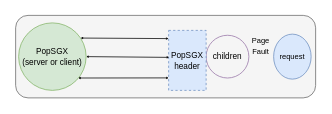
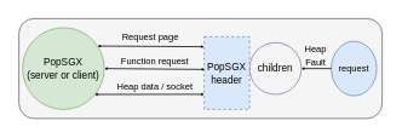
+ <mxCell id="8" value="&lt;font style=&quot;font-size: 10px&quot;&gt;Request page&lt;br&gt;&lt;/font&gt;" style="text;html=1;strokeColor=none;fillColor=none;align=center;verticalAlign=middle;whiteSpace=wrap;rounded=0;" vertex="1" parent="1"><mxGeometry x="125" y="30" width="80" height="20" as="geometry" /></mxCell>
- <mxCell id="7" value="&lt;font style=&quot;font-size: 10px&quot;&gt;Page Fault&lt;br&gt;&lt;/font&gt;" style="text;html=1;strokeColor=none;fillColor=none;align=center;verticalAlign=middle;whiteSpace=wrap;rounded=0;" vertex="1" parent="1"><mxGeometry x="327" y="50" width="40" height="20" as="geometry" /></mxCell>
+ <mxCell id="7" value="&lt;font style=&quot;font-size: 10px&quot;&gt;Heap Fault&lt;br&gt;&lt;/font&gt;" style="text;html=1;strokeColor=none;fillColor=none;align=center;verticalAlign=middle;whiteSpace=wrap;rounded=0;" vertex="1" parent="1"><mxGeometry x="327" y="50" width="40" height="20" as="geometry" /></mxCell>
+ <mxCell id="11" value="&lt;font style=&quot;font-size: 10px&quot;&gt;Function request&lt;br&gt;&lt;/font&gt;" style="text;html=1;strokeColor=none;fillColor=none;align=center;verticalAlign=middle;whiteSpace=wrap;rounded=0;" vertex="1" parent="1"><mxGeometry x="130" y="56" width="80" height="20" as="geometry" /></mxCell>
+ <mxCell id="6" value="" style="endArrow=classic;html=1;startSize=2;endSize=1;strokeWidth=1;entryX=1;entryY=0.5;entryDx=0;entryDy=0;exitX=0;exitY=0.5;exitDx=0;exitDy=0;jumpSize=2;" parent="1" source="5" target="3" edge="1"><mxGeometry width="50" height="50" relative="1" as="geometry"><mxPoint x="170" y="120" as="sourcePoint" /><mxPoint x="220" y="70" as="targetPoint" /></mxGeometry></mxCell>
+ <mxCell id="13" value="&lt;font style=&quot;font-size: 10px&quot;&gt;Heap data / socket&lt;br&gt;&lt;/font&gt;" style="text;html=1;strokeColor=none;fillColor=none;align=center;verticalAlign=middle;whiteSpace=wrap;rounded=0;" vertex="1" parent="1"><mxGeometry x="125" y="83.5" width="90" height="20" as="geometry" /></mxCell>
